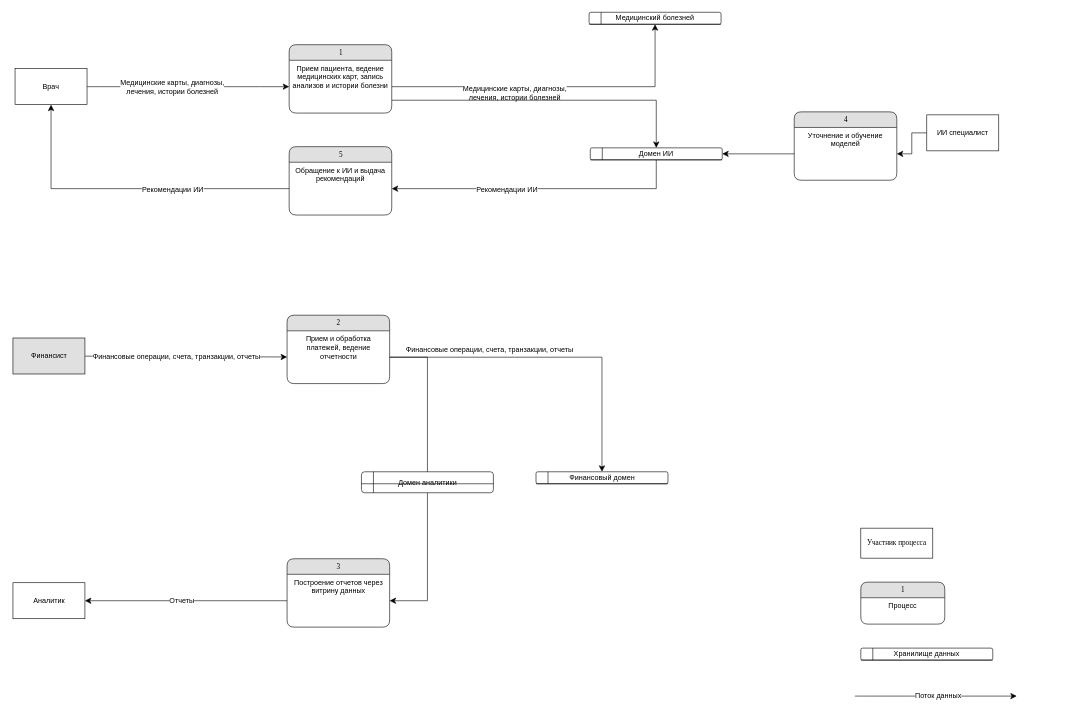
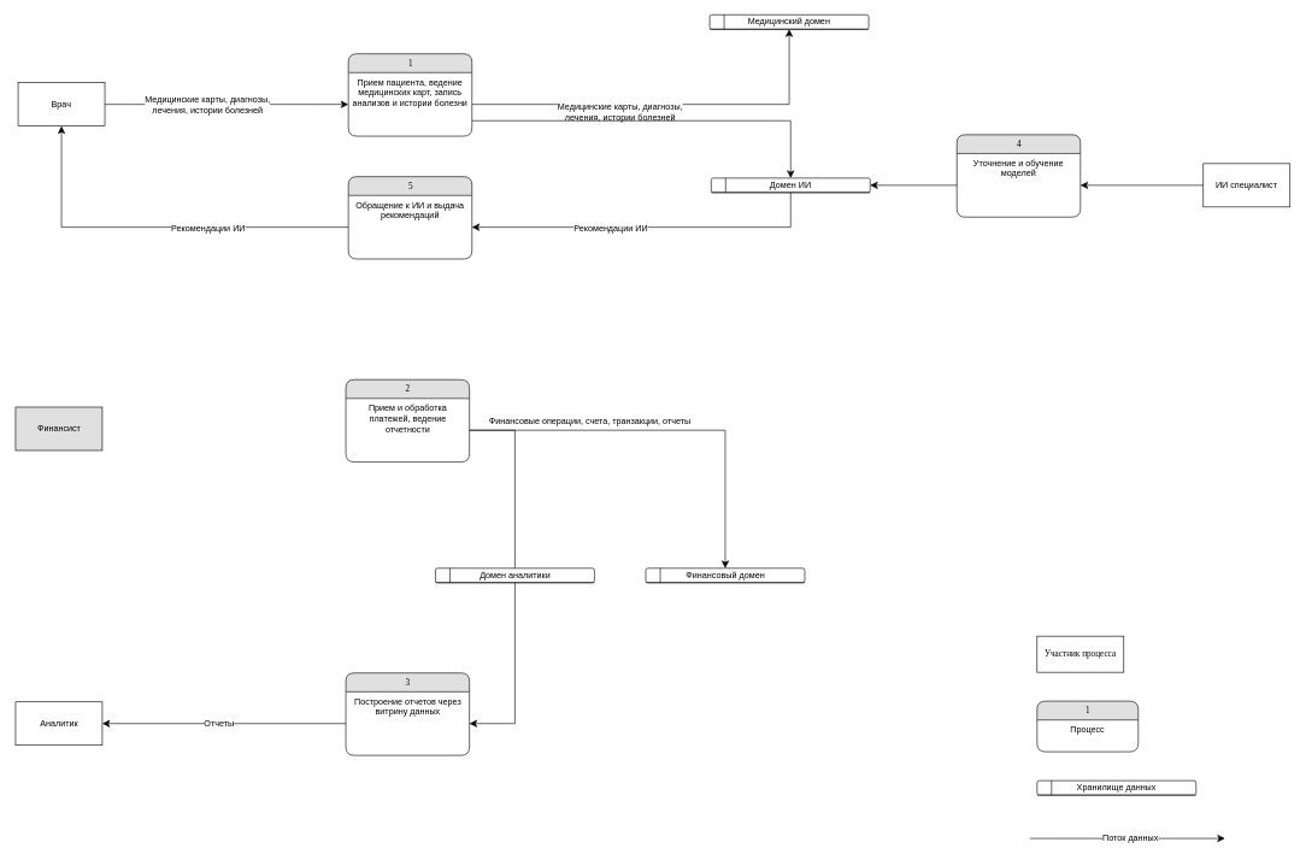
- <mxCell id="11" value="Медицинский болезней" style="shape=internalStorage;whiteSpace=wrap;html=1;backgroundOutline=1;rounded=1;" vertex="1" parent="1"><mxGeometry x="981" y="20" width="220" height="20" as="geometry" /></mxCell>
+ <mxCell id="11" value="Медицинский домен" style="shape=internalStorage;whiteSpace=wrap;html=1;backgroundOutline=1;rounded=1;" vertex="1" parent="1"><mxGeometry x="981" y="20" width="220" height="20" as="geometry" /></mxCell>
- <mxCell id="31" value="ИИ специалист" style="rounded=0;whiteSpace=wrap;html=1;" vertex="1" parent="1"><mxGeometry x="1544" y="191" width="120" height="60" as="geometry" /></mxCell>
+ <mxCell id="31" value="ИИ специалист" style="rounded=0;whiteSpace=wrap;html=1;" vertex="1" parent="1"><mxGeometry x="1664" y="226" width="120" height="60" as="geometry" /></mxCell>
- <mxCell id="7" style="edgeStyle=none;curved=1;rounded=0;orthogonalLoop=1;jettySize=auto;html=1;fontSize=12;startSize=8;endSize=8;" edge="1" parent="1" source="9" target="22"><mxGeometry relative="1" as="geometry"><mxPoint x="495.5" y="648" as="targetPoint" /></mxGeometry></mxCell>
- <mxCell id="8" value="Финансовые операции, счета, транзакции, отчеты" style="edgeLabel;html=1;align=center;verticalAlign=middle;resizable=0;points=[];fontSize=12;" vertex="1" connectable="0" parent="7"><mxGeometry x="-0.098" y="-1" relative="1" as="geometry"><mxPoint as="offset" /></mxGeometry></mxCell>
- <mxCell id="16" value="Домен аналитики" style="shape=internalStorage;whiteSpace=wrap;html=1;backgroundOutline=1;rounded=1;" vertex="1" parent="1"><mxGeometry x="601.5" y="786" width="220" height="35" as="geometry" /></mxCell>
+ <mxCell id="16" value="Домен аналитики" style="shape=internalStorage;whiteSpace=wrap;html=1;backgroundOutline=1;rounded=1;" vertex="1" parent="1"><mxGeometry x="601.5" y="786" width="220" height="20" as="geometry" /></mxCell>
